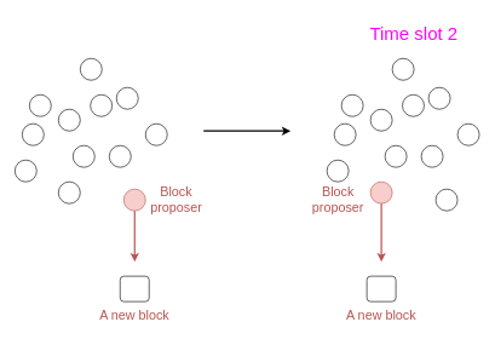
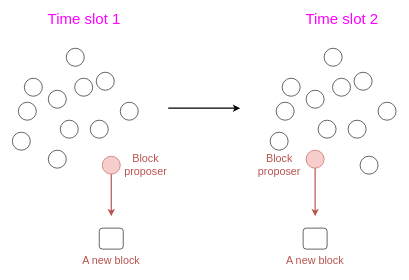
+ <mxCell id="18" value="Time slot 1" style="text;html=1;strokeColor=none;fillColor=none;align=center;verticalAlign=middle;whiteSpace=wrap;rounded=0;fontColor=#FF00FF;fontSize=25;" vertex="1" parent="1"><mxGeometry x="70" y="20" width="140" height="20" as="geometry" /></mxCell>
- <mxCell id="36" value="Time slot 2" style="text;html=1;strokeColor=none;fillColor=none;align=center;verticalAlign=middle;whiteSpace=wrap;rounded=0;fontColor=#FF00FF;fontSize=25;" vertex="1" parent="1"><mxGeometry x="500" y="35" width="140" height="20" as="geometry" /></mxCell>
+ <mxCell id="36" value="Time slot 2" style="text;html=1;strokeColor=none;fillColor=none;align=center;verticalAlign=middle;whiteSpace=wrap;rounded=0;fontColor=#FF00FF;fontSize=25;" vertex="1" parent="1"><mxGeometry x="500" y="20" width="140" height="20" as="geometry" /></mxCell>
